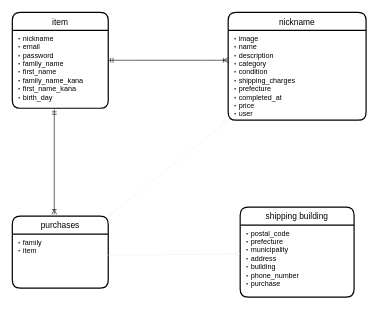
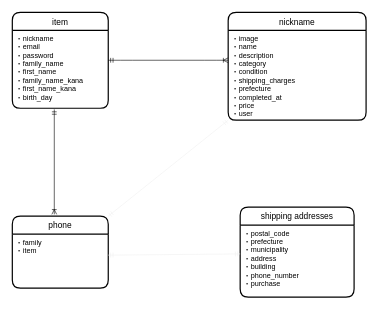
- <mxCell id="7" value="shipping building" style="swimlane;childLayout=stackLayout;horizontal=1;startSize=30;horizontalStack=0;rounded=1;fontSize=14;fontStyle=0;strokeWidth=2;resizeParent=0;resizeLast=1;shadow=0;dashed=0;align=center;" vertex="1" parent="1"><mxGeometry x="400" y="345" width="190" height="150" as="geometry" /></mxCell>
+ <mxCell id="7" value="shipping addresses" style="swimlane;childLayout=stackLayout;horizontal=1;startSize=30;horizontalStack=0;rounded=1;fontSize=14;fontStyle=0;strokeWidth=2;resizeParent=0;resizeLast=1;shadow=0;dashed=0;align=center;" vertex="1" parent="1"><mxGeometry x="400" y="345" width="190" height="150" as="geometry" /></mxCell>
- <mxCell id="10" value="purchases" style="swimlane;childLayout=stackLayout;horizontal=1;startSize=30;horizontalStack=0;rounded=1;fontSize=14;fontStyle=0;strokeWidth=2;resizeParent=0;resizeLast=1;shadow=0;dashed=0;align=center;" vertex="1" parent="1"><mxGeometry x="20" y="360" width="160" height="120" as="geometry" /></mxCell>
+ <mxCell id="10" value="phone" style="swimlane;childLayout=stackLayout;horizontal=1;startSize=30;horizontalStack=0;rounded=1;fontSize=14;fontStyle=0;strokeWidth=2;resizeParent=0;resizeLast=1;shadow=0;dashed=0;align=center;" vertex="1" parent="1"><mxGeometry x="20" y="360" width="160" height="120" as="geometry" /></mxCell>
